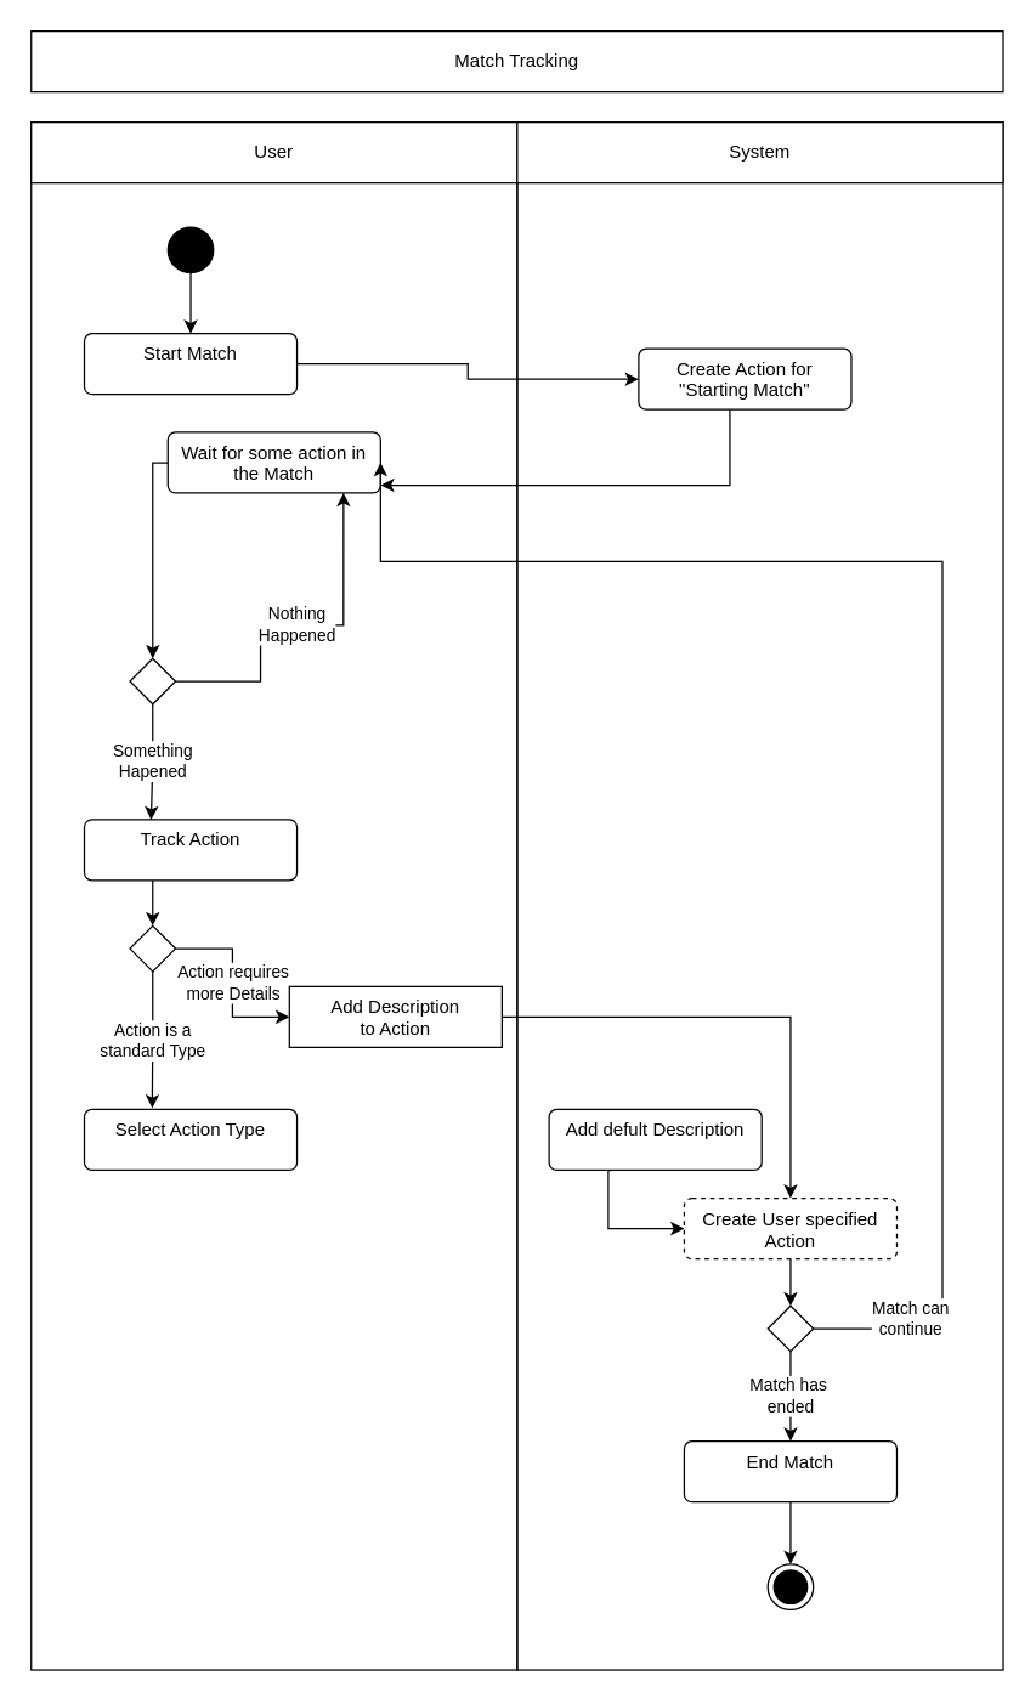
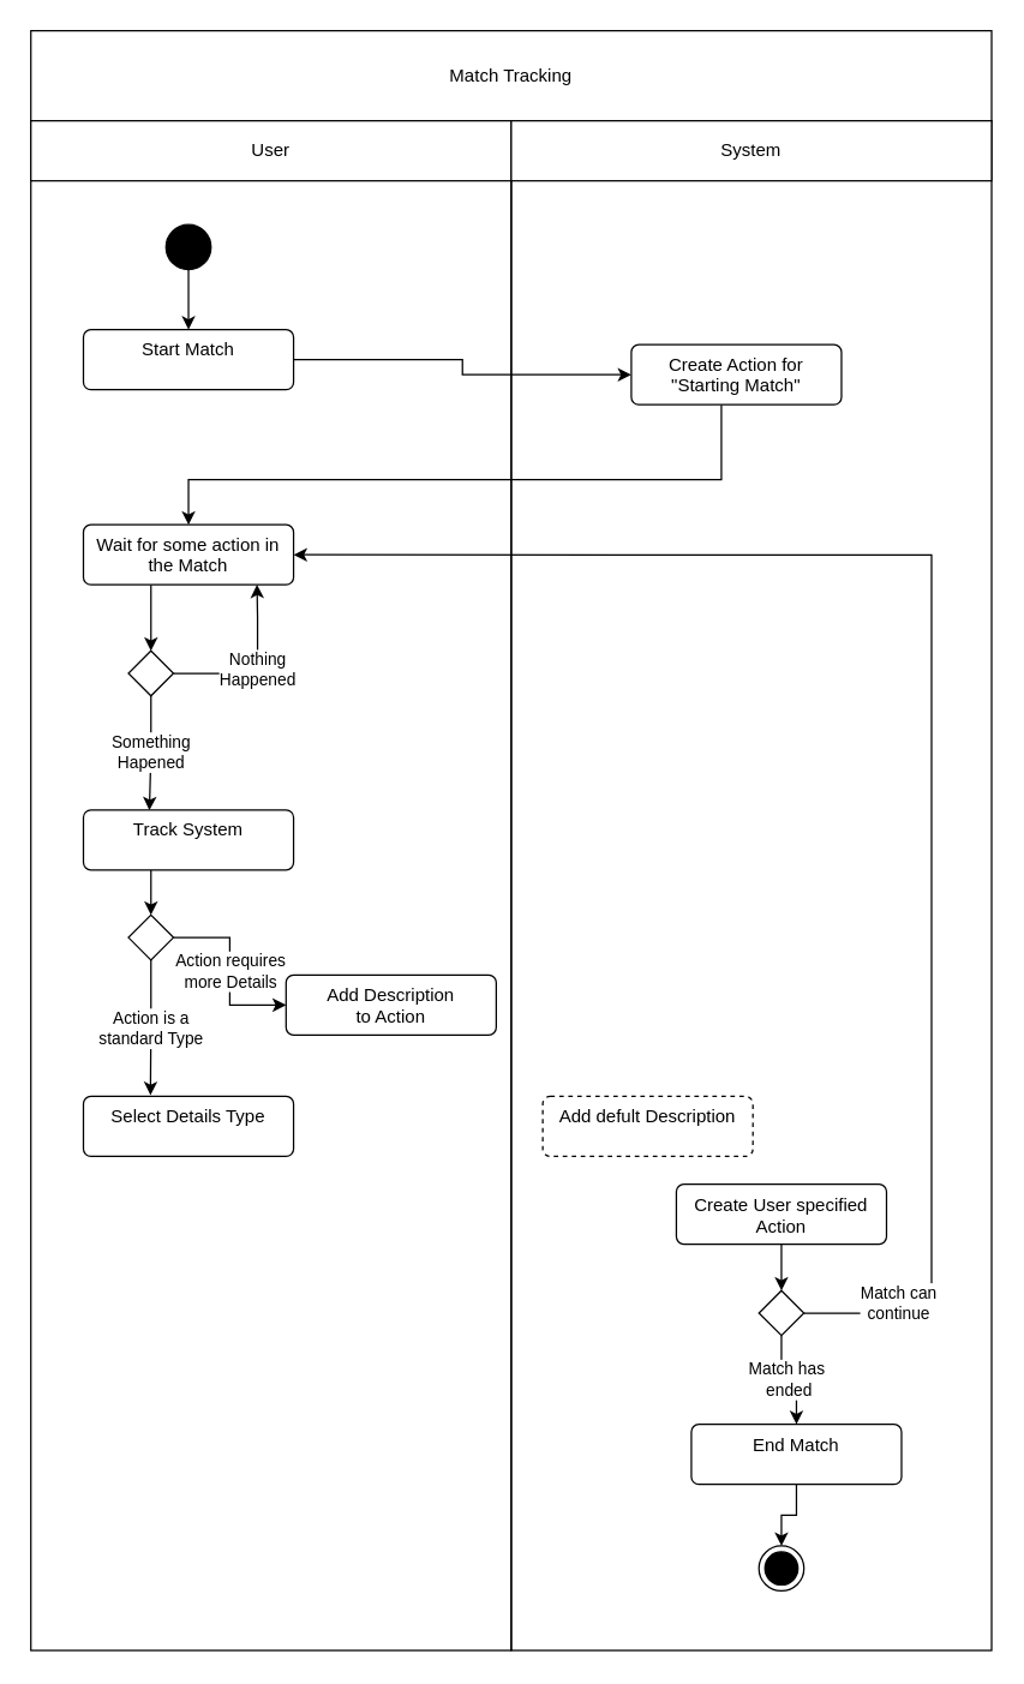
- <mxCell id="33" value="Match Tracking" style="rounded=0;whiteSpace=wrap;html=1;" parent="1" vertex="1"><mxGeometry x="20" y="20" width="640" height="40" as="geometry" /></mxCell>
+ <mxCell id="33" value="Match Tracking" style="rounded=0;whiteSpace=wrap;html=1;" parent="1" vertex="1"><mxGeometry x="20" y="20" width="640" height="60" as="geometry" /></mxCell>
- <mxCell id="9" value="Wait for some action in the Match" style="html=1;align=center;verticalAlign=top;rounded=1;absoluteArcSize=1;arcSize=10;dashed=0;whiteSpace=wrap;labelBackgroundColor=none;" parent="1" vertex="1"><mxGeometry x="110" y="284.15" width="140" height="40" as="geometry" /></mxCell>
+ <mxCell id="9" value="Wait for some action in the Match" style="html=1;align=center;verticalAlign=top;rounded=1;absoluteArcSize=1;arcSize=10;dashed=0;whiteSpace=wrap;labelBackgroundColor=none;" parent="1" vertex="1"><mxGeometry x="55" y="349.15" width="140" height="40" as="geometry" /></mxCell>
- <mxCell id="18" value="Track Action" style="html=1;align=center;verticalAlign=top;rounded=1;absoluteArcSize=1;arcSize=10;dashed=0;whiteSpace=wrap;" parent="1" vertex="1"><mxGeometry x="55" y="539.15" width="140" height="40" as="geometry" /></mxCell>
+ <mxCell id="18" value="Track System" style="html=1;align=center;verticalAlign=top;rounded=1;absoluteArcSize=1;arcSize=10;dashed=0;whiteSpace=wrap;" parent="1" vertex="1"><mxGeometry x="55" y="539.15" width="140" height="40" as="geometry" /></mxCell>
- <mxCell id="23" value="Add Description &lt;br&gt;to Action" style="html=1;align=center;verticalAlign=top;absoluteArcSize=1;arcSize=10;dashed=0;whiteSpace=wrap;rounded=0;" parent="1" vertex="1"><mxGeometry x="190" y="649.15" width="140" height="40" as="geometry" /></mxCell>
+ <mxCell id="23" value="Add Description &lt;br&gt;to Action" style="html=1;align=center;verticalAlign=top;rounded=1;absoluteArcSize=1;arcSize=10;dashed=0;whiteSpace=wrap;" parent="1" vertex="1"><mxGeometry x="190" y="649.15" width="140" height="40" as="geometry" /></mxCell>
- <mxCell id="22" style="edgeStyle=orthogonalEdgeStyle;rounded=0;orthogonalLoop=1;jettySize=auto;html=1;entryX=0.5;entryY=0;entryDx=0;entryDy=0;" parent="1" source="23" target="12" edge="1"><mxGeometry relative="1" as="geometry" /></mxCell>
- <mxCell id="24" value="Select Action Type" style="html=1;align=center;verticalAlign=top;rounded=1;absoluteArcSize=1;arcSize=10;dashed=0;whiteSpace=wrap;" parent="1" vertex="1"><mxGeometry x="55" y="730" width="140" height="40" as="geometry" /></mxCell>
+ <mxCell id="24" value="Select Details Type" style="html=1;align=center;verticalAlign=top;rounded=1;absoluteArcSize=1;arcSize=10;dashed=0;whiteSpace=wrap;" parent="1" vertex="1"><mxGeometry x="55" y="730" width="140" height="40" as="geometry" /></mxCell>
- <mxCell id="32" value="Add defult Description" style="html=1;align=center;verticalAlign=top;rounded=1;absoluteArcSize=1;arcSize=10;dashed=0;whiteSpace=wrap;" parent="1" vertex="1"><mxGeometry x="361" y="730" width="140" height="40" as="geometry" /></mxCell>
+ <mxCell id="32" value="Add defult Description" style="html=1;align=center;verticalAlign=top;rounded=1;absoluteArcSize=1;arcSize=10;dashed=1;whiteSpace=wrap;" parent="1" vertex="1"><mxGeometry x="361" y="730" width="140" height="40" as="geometry" /></mxCell>
- <mxCell id="31" style="edgeStyle=orthogonalEdgeStyle;rounded=0;orthogonalLoop=1;jettySize=auto;html=1;entryX=0;entryY=0.5;entryDx=0;entryDy=0;exitX=0.291;exitY=1.004;exitDx=0;exitDy=0;exitPerimeter=0;" parent="1" source="32" target="12" edge="1"><mxGeometry relative="1" as="geometry"><Array as="points"><mxPoint x="400" y="770" /><mxPoint x="400" y="809" /></Array></mxGeometry></mxCell>
- <mxCell id="12" value="Create User specified Action" style="html=1;align=center;verticalAlign=top;rounded=1;absoluteArcSize=1;arcSize=10;dashed=1;whiteSpace=wrap;labelBackgroundColor=none;" parent="1" vertex="1"><mxGeometry x="450" y="788.5" width="140" height="40" as="geometry" /></mxCell>
+ <mxCell id="12" value="Create User specified Action" style="html=1;align=center;verticalAlign=top;rounded=1;absoluteArcSize=1;arcSize=10;dashed=0;whiteSpace=wrap;labelBackgroundColor=none;" parent="1" vertex="1"><mxGeometry x="450" y="788.5" width="140" height="40" as="geometry" /></mxCell>
- <mxCell id="29" value="End Match" style="html=1;align=center;verticalAlign=top;rounded=1;absoluteArcSize=1;arcSize=10;dashed=0;whiteSpace=wrap;" parent="1" vertex="1"><mxGeometry x="450" y="948.5" width="140" height="40" as="geometry" /></mxCell>
+ <mxCell id="29" value="End Match" style="html=1;align=center;verticalAlign=top;rounded=1;absoluteArcSize=1;arcSize=10;dashed=0;whiteSpace=wrap;" parent="1" vertex="1"><mxGeometry x="460" y="948.5" width="140" height="40" as="geometry" /></mxCell>
